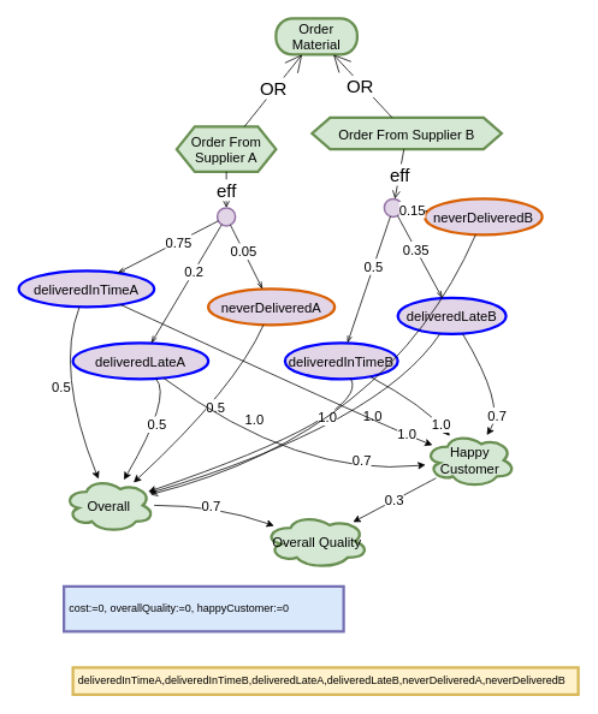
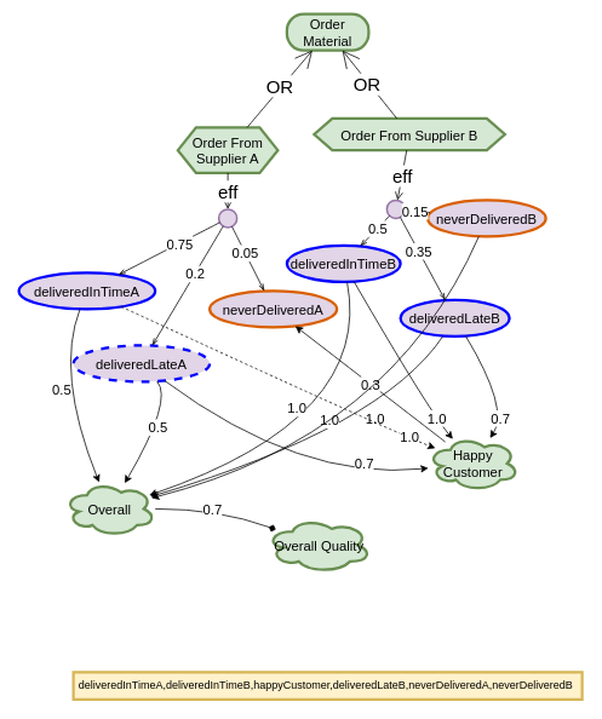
- <mxCell id="4" value="Order Material" style="rounded=1;whiteSpace=wrap;html=1;arcSize=46;fillColor=#d5e8d4;strokeColor=#688F51;fontSize=15;strokeWidth=3;" parent="1" vertex="1"><mxGeometry x="305" y="20" width="90" height="40" as="geometry" /></mxCell>
+ <mxCell id="4" value="Order Material" style="rounded=1;whiteSpace=wrap;html=1;arcSize=46;fillColor=#d5e8d4;strokeColor=#688F51;fontSize=15;strokeWidth=3;" parent="1" vertex="1"><mxGeometry x="315" y="15" width="90" height="40" as="geometry" /></mxCell>
- <mxCell id="27" value="deliveredLateA" style="ellipse;whiteSpace=wrap;html=1;strokeWidth=3;fontSize=15;fillColor=#e1d5e7;strokeColor=#0000FF;" parent="1" vertex="1"><mxGeometry x="80" y="380" width="150" height="40" as="geometry" /></mxCell>
+ <mxCell id="27" value="deliveredLateA" style="ellipse;whiteSpace=wrap;html=1;strokeWidth=3;fontSize=15;fillColor=#e1d5e7;strokeColor=#0000FF;dashed=1;" parent="1" vertex="1"><mxGeometry x="80" y="380" width="150" height="40" as="geometry" /></mxCell>
- <mxCell id="17" value="deliveredInTimeB" style="ellipse;whiteSpace=wrap;html=1;strokeWidth=3;fontSize=15;fillColor=#e1d5e7;strokeColor=#0000FF;" parent="1" vertex="1"><mxGeometry x="315" y="380" width="125" height="40" as="geometry" /></mxCell>
+ <mxCell id="17" value="deliveredInTimeB" style="ellipse;whiteSpace=wrap;html=1;strokeWidth=3;fontSize=15;fillColor=#e1d5e7;strokeColor=#0000FF;" parent="1" vertex="1"><mxGeometry x="315" y="270" width="125" height="40" as="geometry" /></mxCell>
- <mxCell id="36" value="1.0" style="endArrow=classic;html=1;fontSize=15;elbow=vertical;curved=1;strokeColor=#000000;" parent="1" source="11" target="23" edge="1"><mxGeometry x="0.835" y="2" relative="1" as="geometry"><mxPoint x="391.314" y="319.963" as="sourcePoint" /><mxPoint x="214.104" y="535.867" as="targetPoint" /><Array as="points"><mxPoint x="420" y="470" /></Array><mxPoint as="offset" /></mxGeometry></mxCell>
+ <mxCell id="36" value="1.0" style="endArrow=classic;html=1;fontSize=15;elbow=vertical;curved=1;strokeColor=#000000;dashed=1;" parent="1" source="11" target="23" edge="1"><mxGeometry x="0.835" y="2" relative="1" as="geometry"><mxPoint x="391.314" y="319.963" as="sourcePoint" /><mxPoint x="214.104" y="535.867" as="targetPoint" /><Array as="points"><mxPoint x="420" y="470" /></Array><mxPoint as="offset" /></mxGeometry></mxCell>
- <mxCell id="32" value="0.5" style="endArrow=classic;html=1;fontSize=15;elbow=vertical;curved=1;strokeColor=#000000;" parent="1" source="12" target="21" edge="1"><mxGeometry x="-0.077" relative="1" as="geometry"><mxPoint x="203.391" y="409.995" as="sourcePoint" /><mxPoint x="172.237" y="483.13" as="targetPoint" /><Array as="points"><mxPoint x="260" y="430" /></Array><mxPoint as="offset" /></mxGeometry></mxCell>
- <mxCell id="34" value="1.0" style="endArrow=open;html=1;fontSize=15;elbow=vertical;curved=1;strokeColor=#000000;" parent="1" source="29" target="21" edge="1"><mxGeometry x="-0.102" y="-24" relative="1" as="geometry"><mxPoint x="391.314" y="319.963" as="sourcePoint" /><mxPoint x="198.539" y="502.8" as="targetPoint" /><Array as="points"><mxPoint x="420" y="470" /></Array><mxPoint as="offset" /></mxGeometry></mxCell>
+ <mxCell id="34" value="1.0" style="endArrow=classic;html=1;fontSize=15;elbow=vertical;curved=1;strokeColor=#000000;" parent="1" source="29" target="21" edge="1"><mxGeometry x="-0.102" y="-24" relative="1" as="geometry"><mxPoint x="391.314" y="319.963" as="sourcePoint" /><mxPoint x="198.539" y="502.8" as="targetPoint" /><Array as="points"><mxPoint x="420" y="470" /></Array><mxPoint as="offset" /></mxGeometry></mxCell>
- <mxCell id="35" value="1.0" style="endArrow=open;html=1;fontSize=15;elbow=vertical;curved=1;strokeColor=#000000;" parent="1" source="18" target="21" edge="1"><mxGeometry x="-0.102" y="-24" relative="1" as="geometry"><mxPoint x="496.984" y="379.524" as="sourcePoint" /><mxPoint x="199.239" y="504.785" as="targetPoint" /><Array as="points"><mxPoint x="430" y="480" /></Array><mxPoint as="offset" /></mxGeometry></mxCell>
+ <mxCell id="35" value="1.0" style="endArrow=classic;html=1;fontSize=15;elbow=vertical;curved=1;strokeColor=#000000;" parent="1" source="18" target="21" edge="1"><mxGeometry x="-0.102" y="-24" relative="1" as="geometry"><mxPoint x="496.984" y="379.524" as="sourcePoint" /><mxPoint x="199.239" y="504.785" as="targetPoint" /><Array as="points"><mxPoint x="430" y="480" /></Array><mxPoint as="offset" /></mxGeometry></mxCell>
- <mxCell id="26" value="0.3" style="endArrow=classic;html=1;fontSize=15;elbow=vertical;curved=1;strokeColor=#000000;" parent="1" source="23" target="24" edge="1"><mxGeometry relative="1" as="geometry"><mxPoint x="433.448" y="482.299" as="sourcePoint" /><mxPoint x="540" y="510" as="targetPoint" /></mxGeometry></mxCell>
+ <mxCell id="26" value="0.3" style="endArrow=classic;html=1;fontSize=15;elbow=vertical;curved=1;strokeColor=#000000;" parent="1" source="23" target="12" edge="1"><mxGeometry relative="1" as="geometry"><mxPoint x="433.448" y="482.299" as="sourcePoint" /><mxPoint x="540" y="510" as="targetPoint" /></mxGeometry></mxCell>
- <mxCell id="25" value="0.7" style="endArrow=classic;html=1;fontSize=15;elbow=vertical;curved=1;strokeColor=#000000;" parent="1" source="21" target="24" edge="1"><mxGeometry x="-0.077" relative="1" as="geometry"><mxPoint x="625" y="420.095" as="sourcePoint" /><mxPoint x="678.317" y="420.029" as="targetPoint" /><Array as="points"><mxPoint x="240" y="560" /></Array><mxPoint as="offset" /></mxGeometry></mxCell>
+ <mxCell id="25" value="0.7" style="endArrow=diamond;html=1;fontSize=15;elbow=vertical;curved=1;strokeColor=#000000;" parent="1" source="21" target="24" edge="1"><mxGeometry x="-0.077" relative="1" as="geometry"><mxPoint x="625" y="420.095" as="sourcePoint" /><mxPoint x="678.317" y="420.029" as="targetPoint" /><Array as="points"><mxPoint x="240" y="560" /></Array><mxPoint as="offset" /></mxGeometry></mxCell>
- <mxCell id="2" value="cost:=0, overallQuality:=0, happyCustomer:=0" style="rounded=0;whiteSpace=wrap;html=1;fillColor=#dae8fc;strokeColor=#7570b3;align=left;labelPosition=center;verticalLabelPosition=middle;verticalAlign=middle;horizontal=1;strokeWidth=3;spacingLeft=4;" parent="1" vertex="1"><mxGeometry x="70" y="650" width="310" height="50" as="geometry" /></mxCell>
- <mxCell id="3" value="deliveredInTimeA,deliveredInTimeB,deliveredLateA,deliveredLateB,neverDeliveredA,neverDeliveredB" style="rounded=0;whiteSpace=wrap;html=1;fillColor=#fff2cc;strokeColor=#d6b656;align=left;labelPosition=center;verticalLabelPosition=middle;verticalAlign=middle;horizontal=1;strokeWidth=3;spacingLeft=4;" parent="1" vertex="1"><mxGeometry x="80" y="740" width="560" height="30" as="geometry" /></mxCell>
+ <mxCell id="3" value="deliveredInTimeA,deliveredInTimeB,happyCustomer,deliveredLateB,neverDeliveredA,neverDeliveredB" style="rounded=0;whiteSpace=wrap;html=1;fillColor=#fff2cc;strokeColor=#d6b656;align=left;labelPosition=center;verticalLabelPosition=middle;verticalAlign=middle;horizontal=1;strokeWidth=3;spacingLeft=4;" parent="1" vertex="1"><mxGeometry x="80" y="740" width="560" height="30" as="geometry" /></mxCell>
